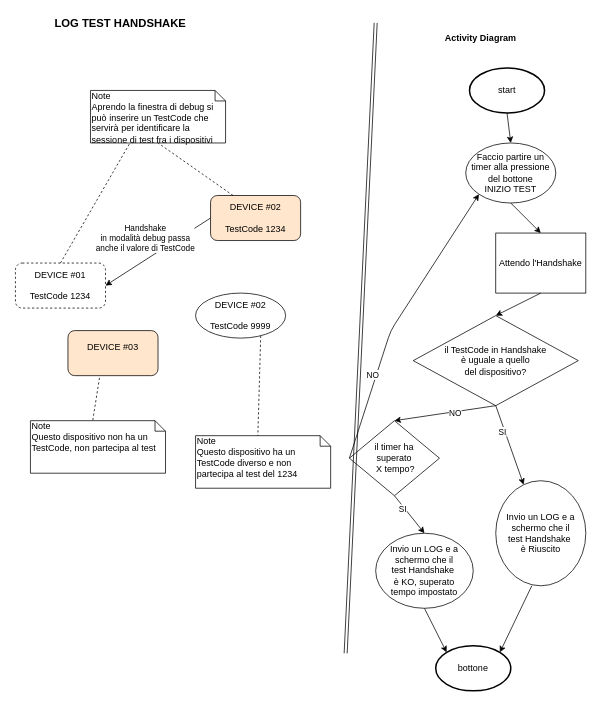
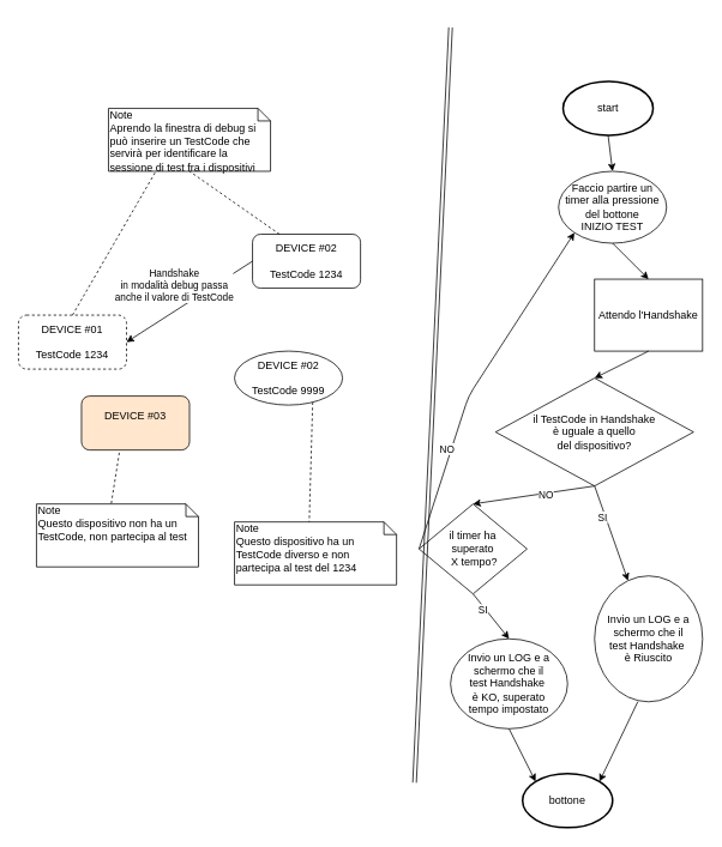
- <mxCell id="15" value="&lt;b&gt;&lt;font style=&quot;font-size: 15px&quot;&gt;LOG TEST HANDSHAKE&lt;/font&gt;&lt;/b&gt;" style="text;html=1;strokeColor=none;fillColor=none;align=center;verticalAlign=middle;whiteSpace=wrap;rounded=0;" vertex="1" parent="1"><mxGeometry x="50" y="20" width="220" height="20" as="geometry" /></mxCell>
- <mxCell id="38" value="&lt;b&gt;&lt;font style=&quot;font-size: 12px&quot;&gt;Activity Diagram&lt;/font&gt;&lt;/b&gt;" style="text;html=1;strokeColor=none;fillColor=none;align=center;verticalAlign=middle;whiteSpace=wrap;rounded=0;" vertex="1" parent="1"><mxGeometry x="530" y="40" width="220" height="20" as="geometry" /></mxCell>
- <mxCell id="3" value="DEVICE #02&lt;br&gt;&lt;br&gt;TestCode 1234" style="rounded=1;whiteSpace=wrap;html=1;fillColor=#ffe6cc;" vertex="1" parent="1"><mxGeometry x="280" y="260" width="120" height="60" as="geometry" /></mxCell>
+ <mxCell id="3" value="DEVICE #02&lt;br&gt;&lt;br&gt;TestCode 1234" style="rounded=1;whiteSpace=wrap;html=1;" vertex="1" parent="1"><mxGeometry x="280" y="260" width="120" height="60" as="geometry" /></mxCell>
